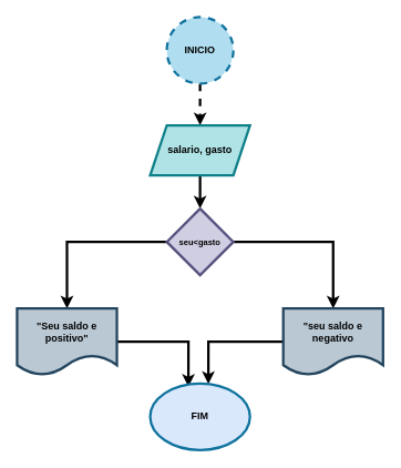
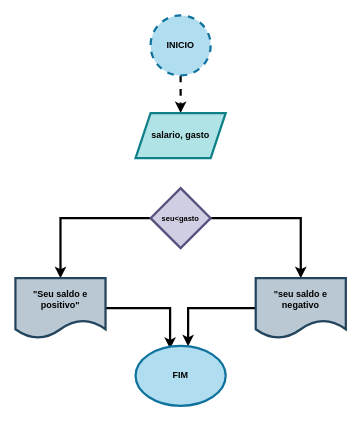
- <mxCell id="4" value="" style="edgeStyle=orthogonalEdgeStyle;rounded=0;orthogonalLoop=1;jettySize=auto;html=1;strokeWidth=3;fontStyle=1" edge="1" parent="1" source="5" target="8"><mxGeometry relative="1" as="geometry" /></mxCell>
- <mxCell id="13" value="FIM" style="ellipse;whiteSpace=wrap;html=1;strokeWidth=3;fontStyle=1;fillColor=#dae8fc;strokeColor=#10739e;" vertex="1" parent="1"><mxGeometry x="180" y="460" width="120" height="80" as="geometry" /></mxCell>
+ <mxCell id="13" value="FIM" style="ellipse;whiteSpace=wrap;html=1;strokeWidth=3;fontStyle=1;fillColor=#b1ddf0;strokeColor=#10739e;" vertex="1" parent="1"><mxGeometry x="180" y="460" width="120" height="80" as="geometry" /></mxCell>
